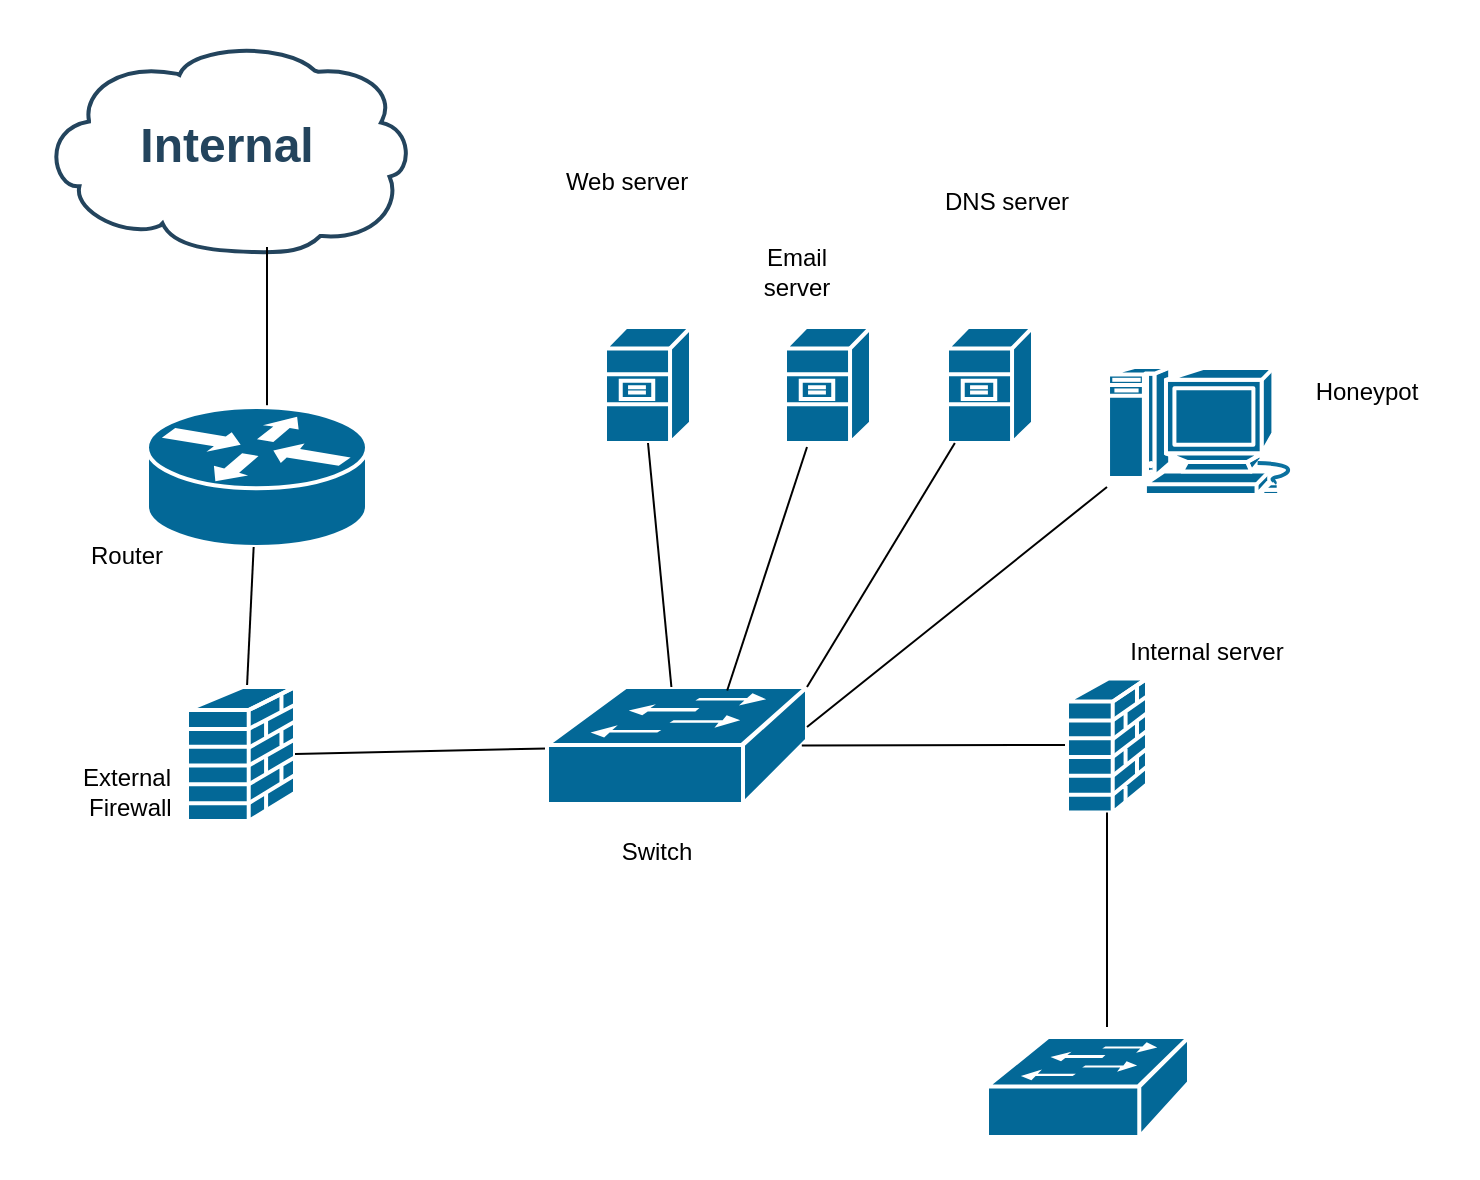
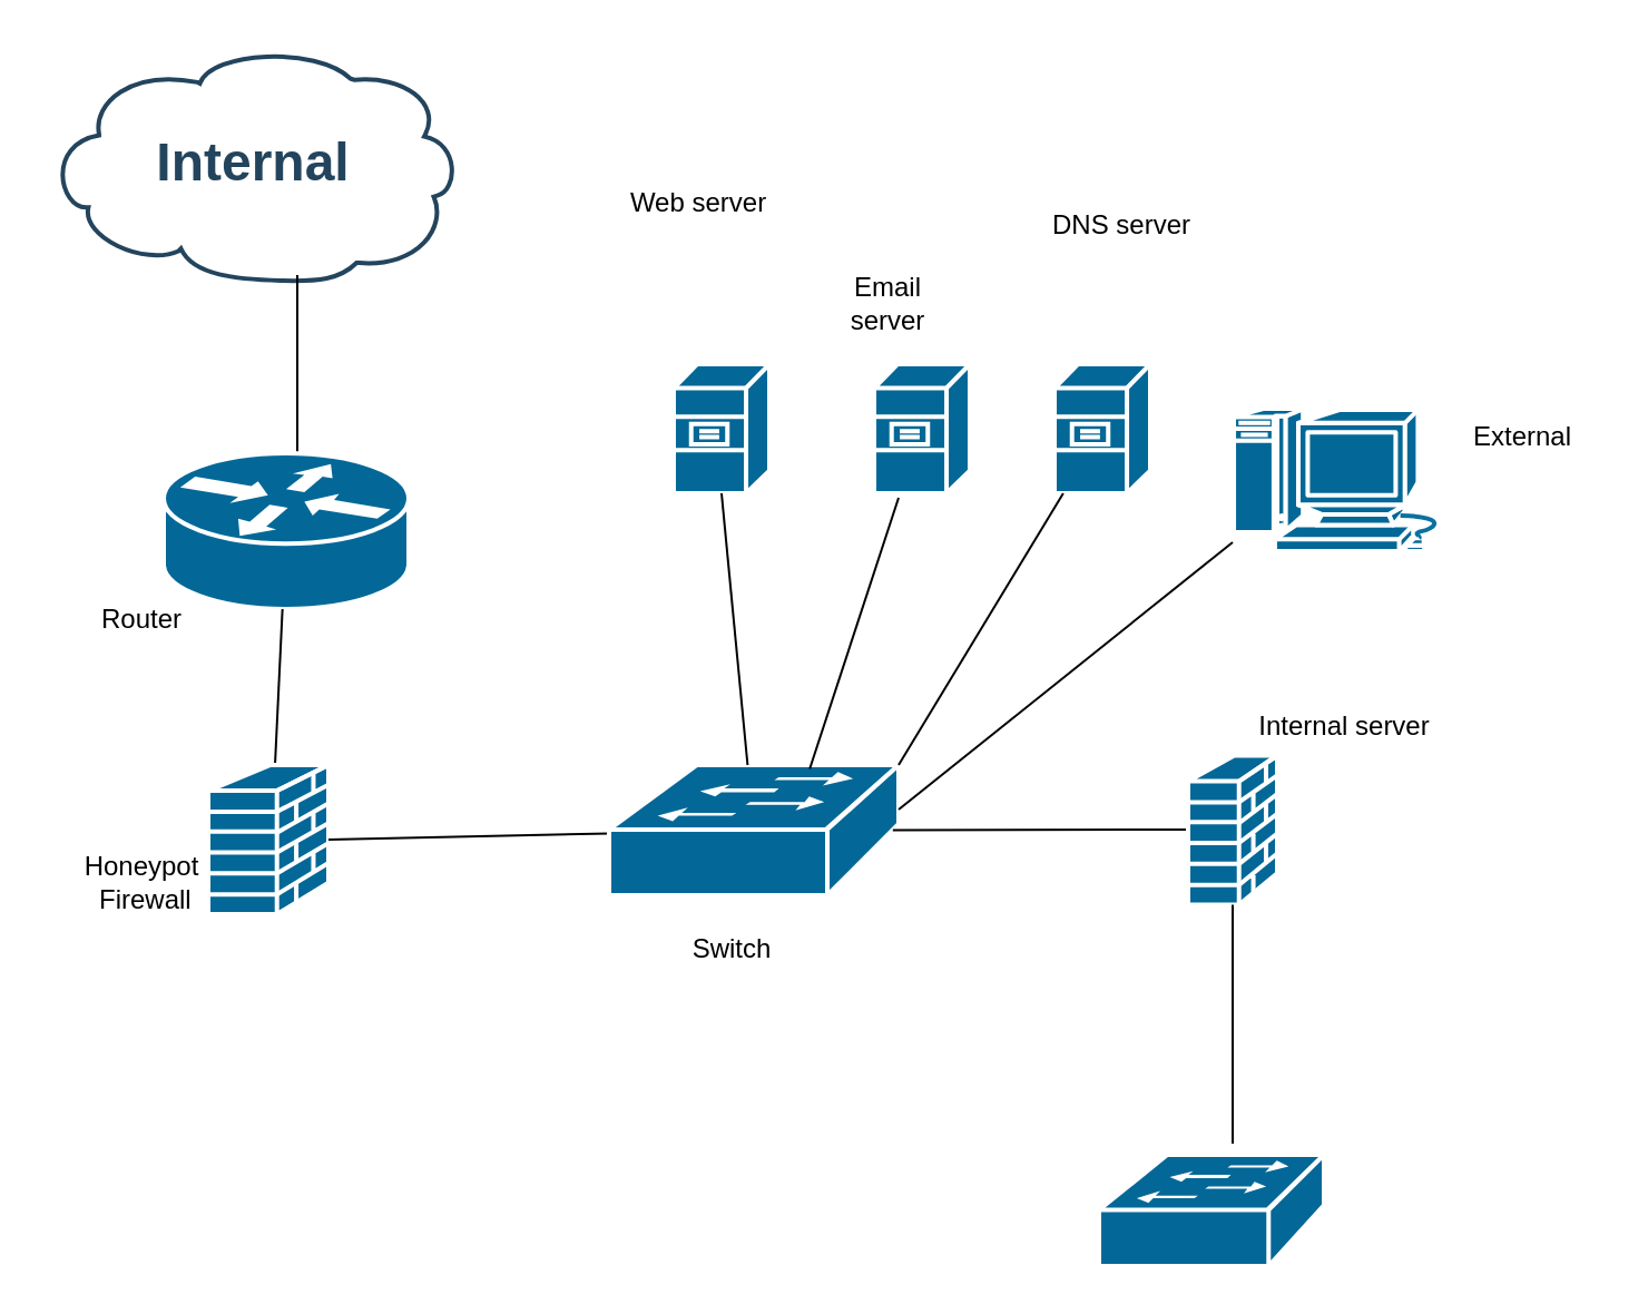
- <mxCell id="28" value="Honeypot" style="text;html=1;align=center;verticalAlign=middle;resizable=0;points=[];autosize=1;strokeColor=none;fillColor=none;" vertex="1" parent="1"><mxGeometry x="648" y="181" width="70" height="30" as="geometry" /></mxCell>
+ <mxCell id="28" value="External" style="text;html=1;align=center;verticalAlign=middle;resizable=0;points=[];autosize=1;strokeColor=none;fillColor=none;" vertex="1" parent="1"><mxGeometry x="648" y="181" width="70" height="30" as="geometry" /></mxCell>
- <mxCell id="8" value="External&lt;br&gt;&amp;nbsp;Firewall" style="text;html=1;align=center;verticalAlign=middle;resizable=0;points=[];autosize=1;strokeColor=none;fillColor=none;" vertex="1" parent="1"><mxGeometry x="28" y="376" width="70" height="40" as="geometry" /></mxCell>
+ <mxCell id="8" value="Honeypot&lt;br&gt;&amp;nbsp;Firewall" style="text;html=1;align=center;verticalAlign=middle;resizable=0;points=[];autosize=1;strokeColor=none;fillColor=none;" vertex="1" parent="1"><mxGeometry x="28" y="376" width="70" height="40" as="geometry" /></mxCell>
